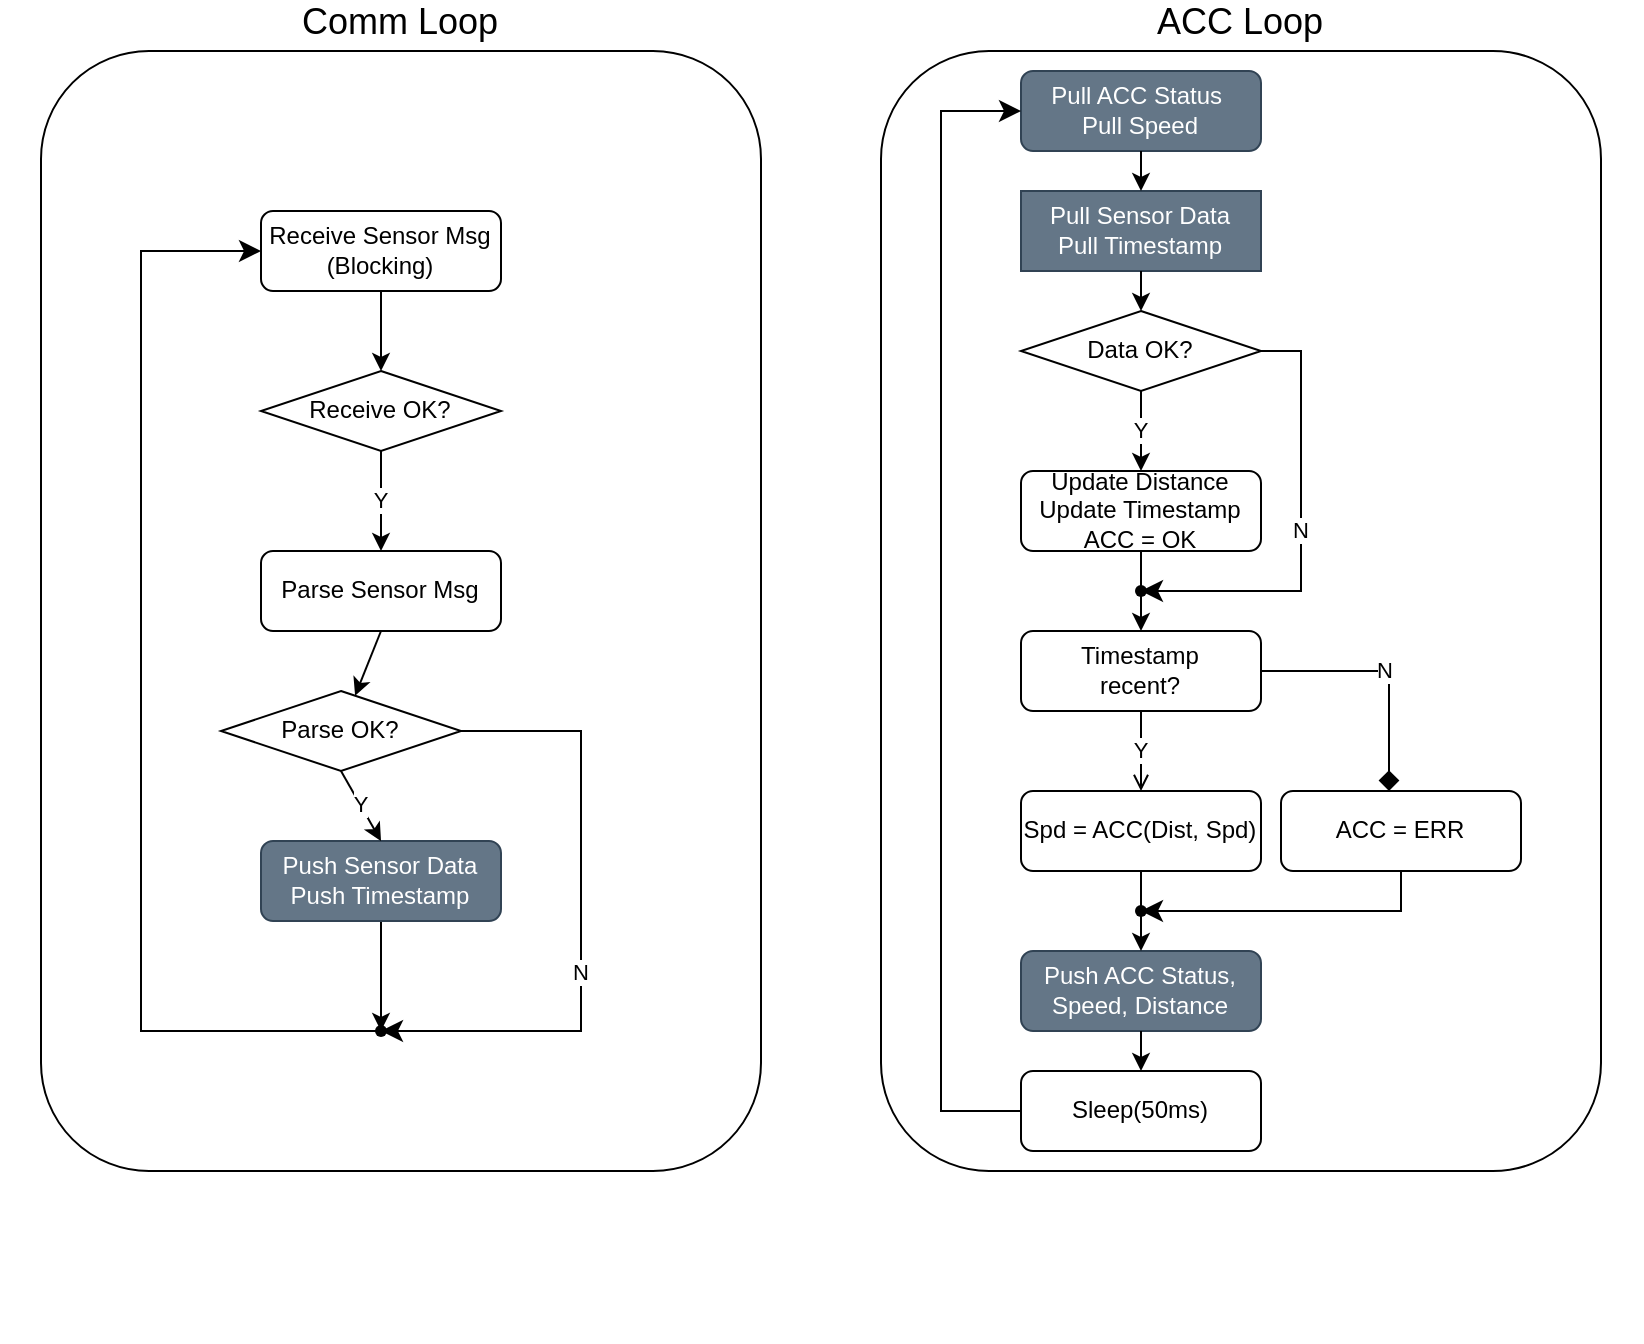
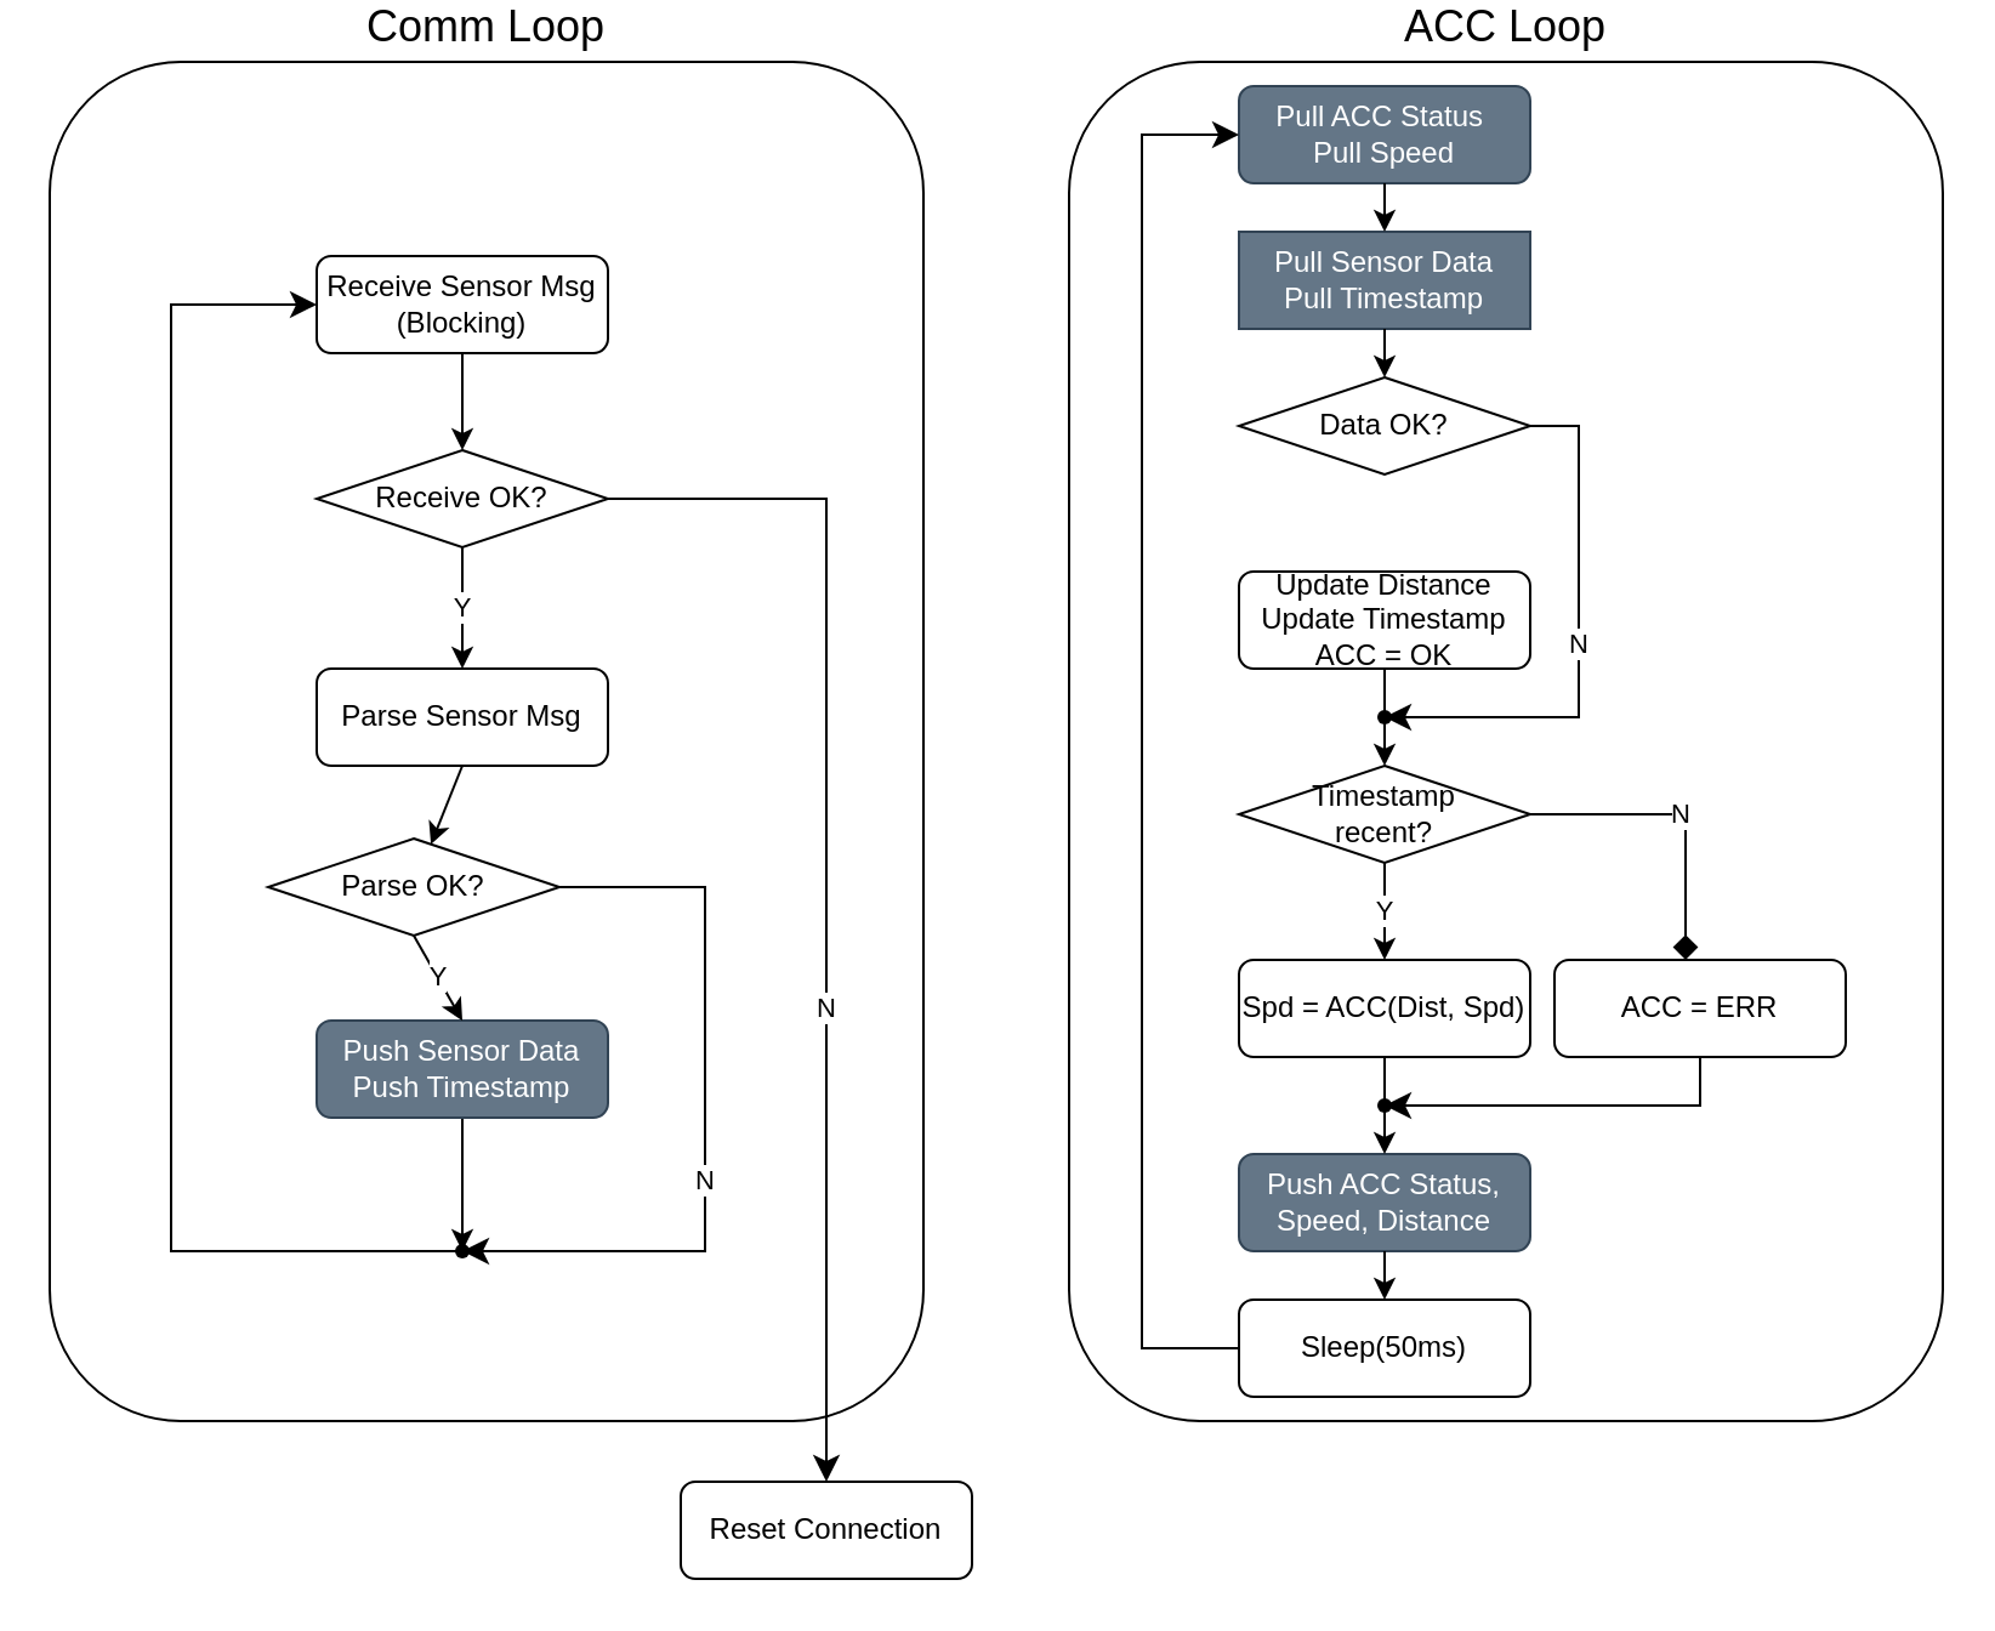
- <mxCell id="23" value="Y" style="endArrow=classic;html=1;rounded=0;entryX=0.5;entryY=0;entryDx=0;entryDy=0;exitX=0.5;exitY=1;exitDx=0;exitDy=0;" parent="1" source="20" target="22" edge="1"><mxGeometry width="50" height="50" relative="1" as="geometry"><mxPoint x="380" y="750" as="sourcePoint" /><mxPoint x="570" y="210" as="targetPoint" /></mxGeometry></mxCell>
- <mxCell id="21" value="Timestamp&lt;div&gt;recent?&lt;/div&gt;" style="whiteSpace=wrap;html=1;rounded=1;" parent="1" vertex="1"><mxGeometry x="510" y="310" width="120" height="40" as="geometry" /></mxCell>
+ <mxCell id="21" value="Timestamp&lt;div&gt;recent?&lt;/div&gt;" style="rhombus;whiteSpace=wrap;html=1;" parent="1" vertex="1"><mxGeometry x="510" y="310" width="120" height="40" as="geometry" /></mxCell>
+ <mxCell id="17" value="N" style="edgeStyle=elbowEdgeStyle;elbow=vertical;endArrow=classic;html=1;curved=0;rounded=0;endSize=8;startSize=8;exitX=1;exitY=0.5;exitDx=0;exitDy=0;entryX=0.5;entryY=0;entryDx=0;entryDy=0;" parent="1" source="12" target="6" edge="1"><mxGeometry x="0.294" y="-20" width="50" height="50" relative="1" as="geometry"><mxPoint x="270" y="535" as="sourcePoint" /><mxPoint x="410" y="600" as="targetPoint" /><Array as="points"><mxPoint x="300" y="200" /></Array><mxPoint x="20" y="-20" as="offset" /></mxGeometry></mxCell>
- <mxCell id="24" value="Y" style="endArrow=open;html=1;rounded=0;exitX=0.5;exitY=1;exitDx=0;exitDy=0;entryX=0.5;entryY=0;entryDx=0;entryDy=0;" parent="1" source="21" target="26" edge="1"><mxGeometry width="50" height="50" relative="1" as="geometry"><mxPoint x="670" y="310" as="sourcePoint" /><mxPoint x="570" y="389" as="targetPoint" /></mxGeometry></mxCell>
+ <mxCell id="24" value="Y" style="endArrow=classic;html=1;rounded=0;exitX=0.5;exitY=1;exitDx=0;exitDy=0;entryX=0.5;entryY=0;entryDx=0;entryDy=0;" parent="1" source="21" target="26" edge="1"><mxGeometry width="50" height="50" relative="1" as="geometry"><mxPoint x="670" y="310" as="sourcePoint" /><mxPoint x="570" y="389" as="targetPoint" /></mxGeometry></mxCell>
+ <mxCell id="6" value="Reset Connection" style="rounded=1;whiteSpace=wrap;html=1;" parent="1" vertex="1"><mxGeometry x="280" y="605" width="120" height="40" as="geometry" /></mxCell>
